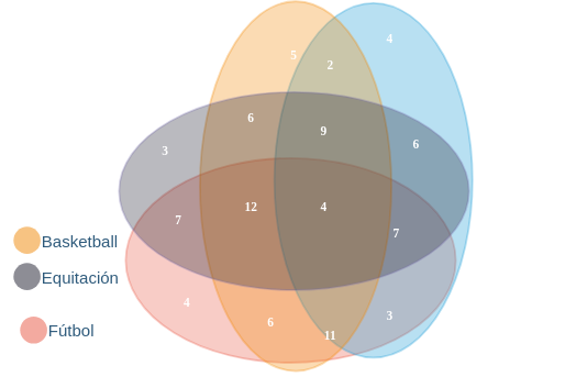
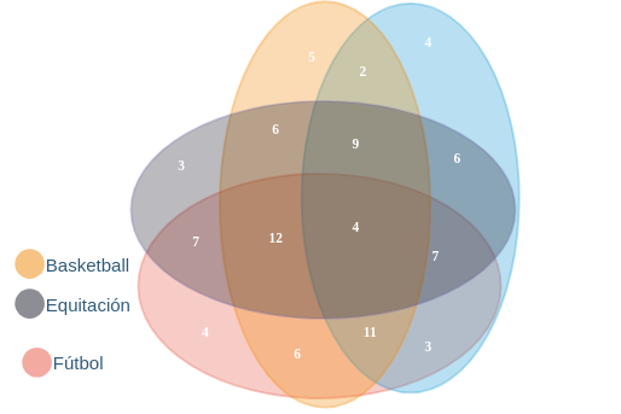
- <mxCell id="7" value="&lt;font style=&quot;font-size: 19px;&quot;&gt;&lt;b style=&quot;font-size: 19px;&quot;&gt;5&lt;/b&gt;&lt;/font&gt;" style="text;html=1;strokeColor=none;fillColor=none;align=center;verticalAlign=middle;whiteSpace=wrap;rounded=0;shadow=0;labelBackgroundColor=none;fontFamily=Verdana;fontSize=19;fontColor=#FFFFFF;" vertex="1" parent="1"><mxGeometry x="425" y="45" width="40" height="20" as="geometry" /></mxCell>
+ <mxCell id="7" value="&lt;font style=&quot;font-size: 19px;&quot;&gt;&lt;b style=&quot;font-size: 19px;&quot;&gt;5&lt;/b&gt;&lt;/font&gt;" style="text;html=1;strokeColor=none;fillColor=none;align=center;verticalAlign=middle;whiteSpace=wrap;rounded=0;shadow=0;labelBackgroundColor=none;fontFamily=Verdana;fontSize=19;fontColor=#FFFFFF;" vertex="1" parent="1"><mxGeometry x="410" y="40" width="40" height="20" as="geometry" /></mxCell>
- <mxCell id="16" value="&lt;font color=&quot;#ffffff&quot; style=&quot;font-size: 19px;&quot;&gt;&lt;b style=&quot;font-size: 19px;&quot;&gt;12&lt;/b&gt;&lt;/font&gt;" style="text;html=1;strokeColor=none;fillColor=none;align=center;verticalAlign=middle;whiteSpace=wrap;rounded=0;shadow=0;labelBackgroundColor=none;fontFamily=Verdana;fontSize=19;fontColor=#2F5B7C;" vertex="1" parent="1"><mxGeometry x="360" y="274" width="40" height="20" as="geometry" /></mxCell>
+ <mxCell id="16" value="&lt;font color=&quot;#ffffff&quot; style=&quot;font-size: 19px;&quot;&gt;&lt;b style=&quot;font-size: 19px;&quot;&gt;12&lt;/b&gt;&lt;/font&gt;" style="text;html=1;strokeColor=none;fillColor=none;align=center;verticalAlign=middle;whiteSpace=wrap;rounded=0;shadow=0;labelBackgroundColor=none;fontFamily=Verdana;fontSize=19;fontColor=#2F5B7C;" vertex="1" parent="1"><mxGeometry x="360" y="289" width="40" height="20" as="geometry" /></mxCell>
- <mxCell id="19" value="&lt;font color=&quot;#ffffff&quot; style=&quot;font-size: 19px;&quot;&gt;&lt;b style=&quot;font-size: 19px;&quot;&gt;11&lt;/b&gt;&lt;/font&gt;" style="text;html=1;strokeColor=none;fillColor=none;align=center;verticalAlign=middle;whiteSpace=wrap;rounded=0;shadow=0;labelBackgroundColor=none;fontFamily=Verdana;fontSize=19;fontColor=#2F5B7C;" vertex="1" parent="1"><mxGeometry x="480" y="470" width="40" height="20" as="geometry" /></mxCell>
+ <mxCell id="19" value="&lt;font color=&quot;#ffffff&quot; style=&quot;font-size: 19px;&quot;&gt;&lt;b style=&quot;font-size: 19px;&quot;&gt;11&lt;/b&gt;&lt;/font&gt;" style="text;html=1;strokeColor=none;fillColor=none;align=center;verticalAlign=middle;whiteSpace=wrap;rounded=0;shadow=0;labelBackgroundColor=none;fontFamily=Verdana;fontSize=19;fontColor=#2F5B7C;" vertex="1" parent="1"><mxGeometry x="490" y="420" width="40" height="20" as="geometry" /></mxCell>
